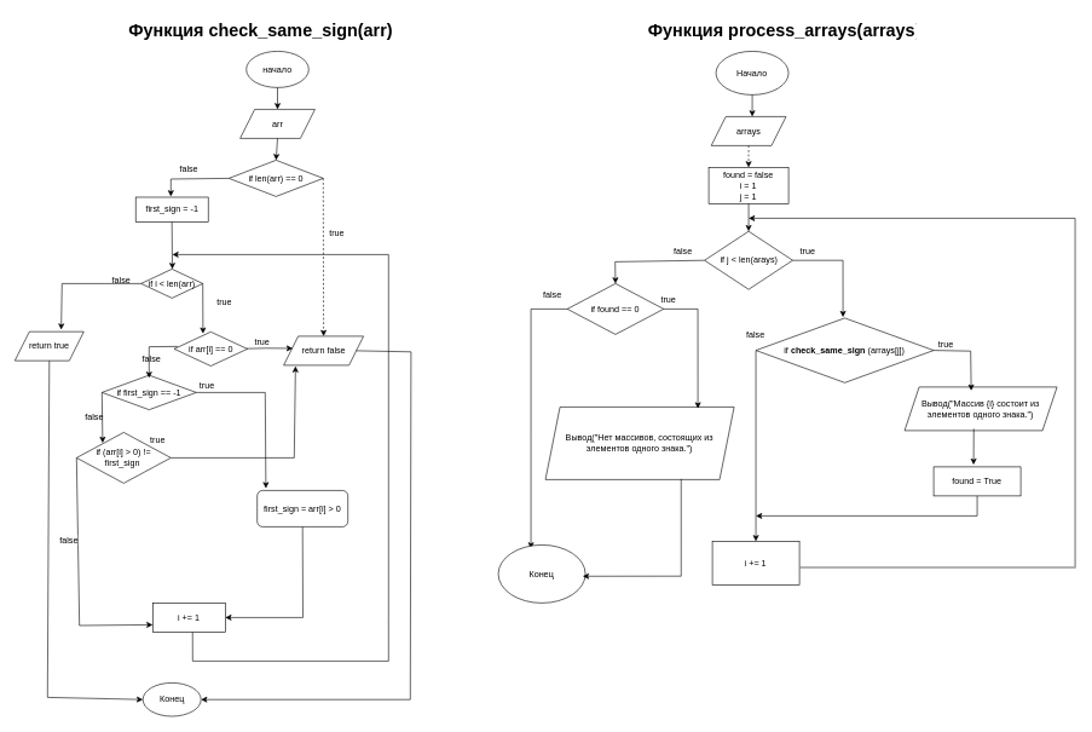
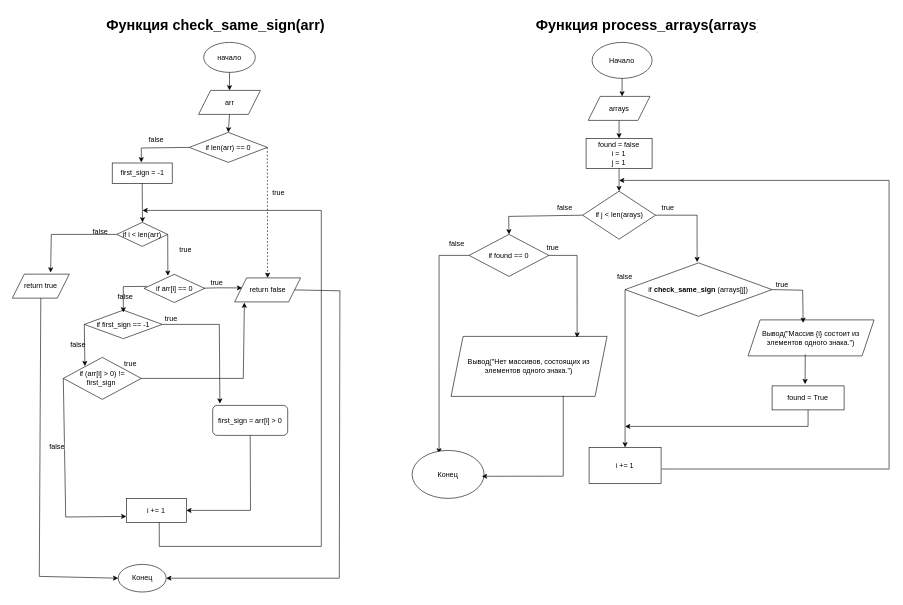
- <mxCell id="60" value="" style="endArrow=classic;html=1;rounded=0;exitX=0.5;exitY=1;exitDx=0;exitDy=0;entryX=0.5;entryY=0;entryDx=0;entryDy=0;dashed=1;" parent="1" source="49" target="43" edge="1"><mxGeometry width="50" height="50" relative="1" as="geometry"><mxPoint x="1131.29" y="200" as="sourcePoint" /><mxPoint x="1181.29" y="150" as="targetPoint" /></mxGeometry></mxCell>
+ <mxCell id="60" value="" style="endArrow=classic;html=1;rounded=0;exitX=0.5;exitY=1;exitDx=0;exitDy=0;entryX=0.5;entryY=0;entryDx=0;entryDy=0;" parent="1" source="49" target="43" edge="1"><mxGeometry width="50" height="50" relative="1" as="geometry"><mxPoint x="1131.29" y="200" as="sourcePoint" /><mxPoint x="1181.29" y="150" as="targetPoint" /></mxGeometry></mxCell>
